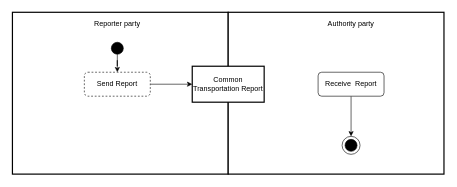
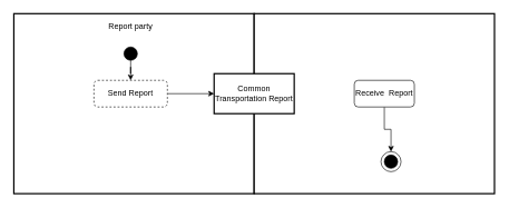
- <mxCell id="6" value="Reporter party" style="text;html=1;strokeColor=none;fillColor=none;align=center;verticalAlign=middle;whiteSpace=wrap;rounded=0;" parent="1" vertex="1"><mxGeometry x="130" y="30" width="130" height="20" as="geometry" /></mxCell>
+ <mxCell id="6" value="Report party" style="text;html=1;strokeColor=none;fillColor=none;align=center;verticalAlign=middle;whiteSpace=wrap;rounded=0;" parent="1" vertex="1"><mxGeometry x="130" y="30" width="130" height="20" as="geometry" /></mxCell>
- <mxCell id="7" value="Authority party" style="text;html=1;strokeColor=none;fillColor=none;align=center;verticalAlign=middle;whiteSpace=wrap;rounded=0;" parent="1" vertex="1"><mxGeometry x="530" y="30" width="110" height="20" as="geometry" /></mxCell>
- <mxCell id="12" value="Receive&amp;nbsp; Report" style="rounded=1;whiteSpace=wrap;html=1;strokeWidth=1;fillColor=#FFFFFF;" parent="1" vertex="1"><mxGeometry x="530" y="120" width="110" height="40" as="geometry" /></mxCell>
+ <mxCell id="12" value="Receive&amp;nbsp; Report" style="rounded=1;whiteSpace=wrap;html=1;strokeWidth=1;fillColor=#FFFFFF;" parent="1" vertex="1"><mxGeometry x="530" y="120" width="90" height="40" as="geometry" /></mxCell>
